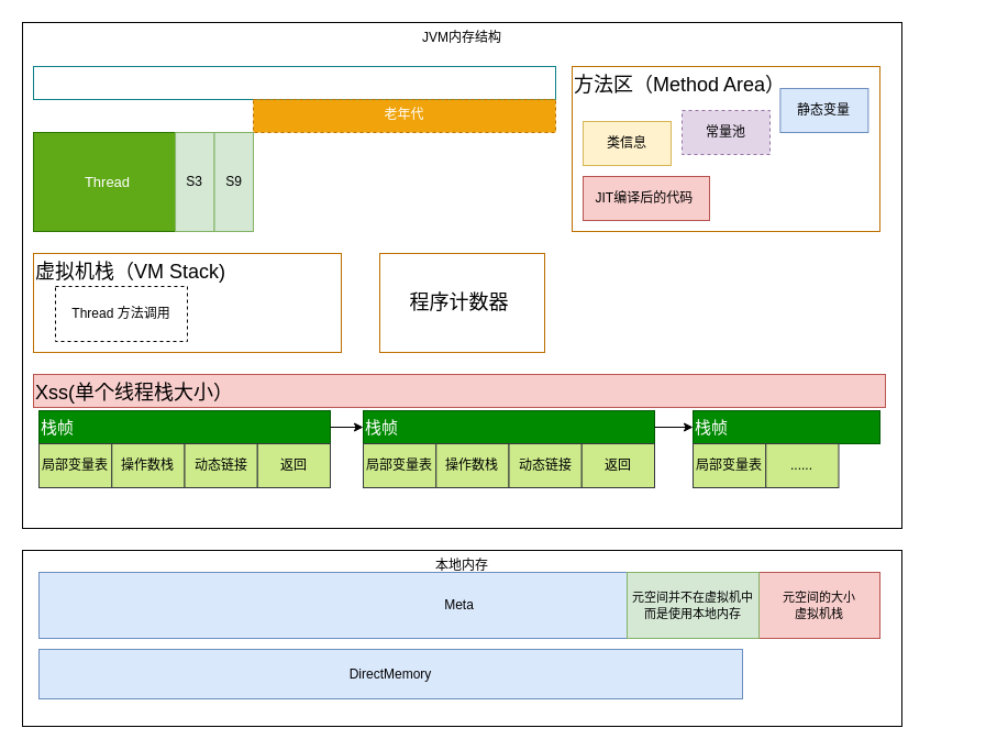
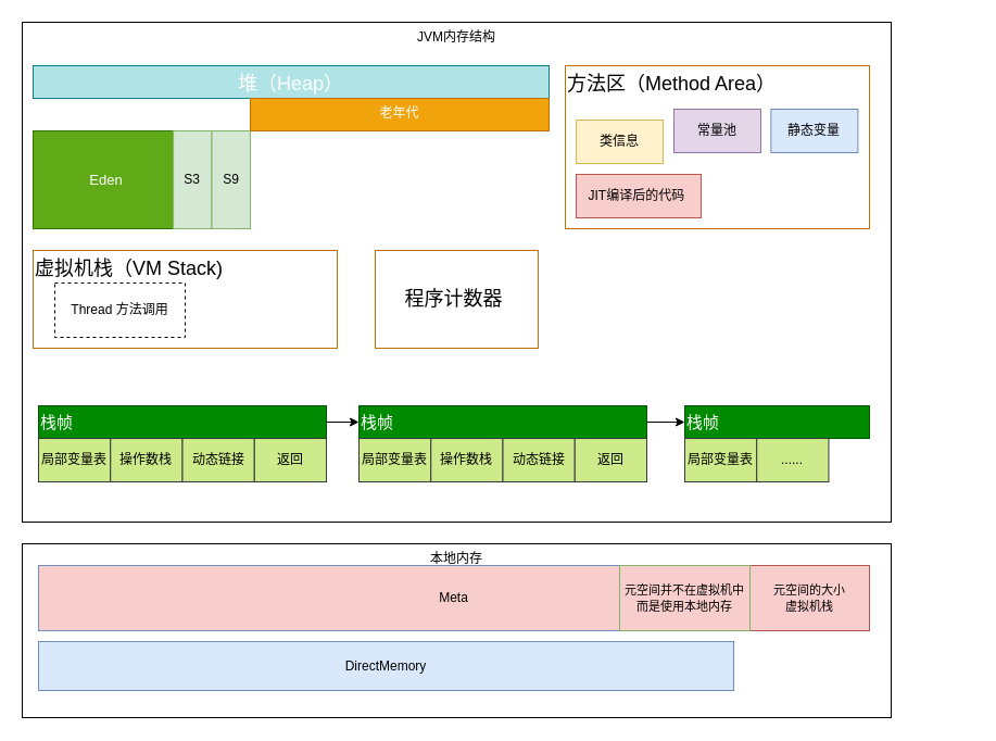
- <mxCell id="3" value="&lt;font style=&quot;font-size: 18px&quot; color=&quot;#ffffff&quot;&gt;堆（Heap）&lt;/font&gt;" style="rounded=0;whiteSpace=wrap;html=1;align=center;verticalAlign=top;fillColor=#ffffff;strokeColor=#0e8088;" vertex="1" parent="1"><mxGeometry x="30" y="60" width="475" height="30" as="geometry" /></mxCell>
+ <mxCell id="3" value="&lt;font style=&quot;font-size: 18px&quot; color=&quot;#ffffff&quot;&gt;堆（Heap）&lt;/font&gt;" style="rounded=0;whiteSpace=wrap;html=1;align=center;verticalAlign=top;fillColor=#b0e3e6;strokeColor=#0e8088;" vertex="1" parent="1"><mxGeometry x="30" y="60" width="475" height="30" as="geometry" /></mxCell>
- <mxCell id="15" value="静态变量" style="rounded=0;whiteSpace=wrap;html=1;fillColor=#dae8fc;align=center;strokeColor=#6c8ebf;" vertex="1" parent="1"><mxGeometry x="709.38" y="80" width="80" height="40" as="geometry" /></mxCell>
+ <mxCell id="15" value="静态变量" style="rounded=0;whiteSpace=wrap;html=1;fillColor=#dae8fc;align=center;strokeColor=#6c8ebf;" vertex="1" parent="1"><mxGeometry x="709.38" y="100" width="80" height="40" as="geometry" /></mxCell>
- <mxCell id="9" value="老年代" style="rounded=0;whiteSpace=wrap;html=1;align=center;verticalAlign=top;fillColor=#f0a30a;strokeColor=#BD7000;fontColor=#ffffff;dashed=1;" vertex="1" parent="1"><mxGeometry x="230" y="90" width="275" height="30" as="geometry" /></mxCell>
+ <mxCell id="9" value="老年代" style="rounded=0;whiteSpace=wrap;html=1;align=center;verticalAlign=top;fillColor=#f0a30a;strokeColor=#BD7000;fontColor=#ffffff;" vertex="1" parent="1"><mxGeometry x="230" y="90" width="275" height="30" as="geometry" /></mxCell>
- <mxCell id="7" value="常量池" style="rounded=0;whiteSpace=wrap;html=1;fillColor=#e1d5e7;align=center;strokeColor=#9673a6;dashed=1;" vertex="1" parent="1"><mxGeometry x="620" y="100" width="80" height="40" as="geometry" /></mxCell>
+ <mxCell id="7" value="常量池" style="rounded=0;whiteSpace=wrap;html=1;fillColor=#e1d5e7;align=center;strokeColor=#9673a6;" vertex="1" parent="1"><mxGeometry x="620" y="100" width="80" height="40" as="geometry" /></mxCell>
- <mxCell id="19" value="&lt;font style=&quot;font-size: 13px&quot;&gt;Thread&lt;/font&gt;" style="rounded=0;whiteSpace=wrap;html=1;align=center;verticalAlign=middle;fillColor=#60a917;strokeColor=#2D7600;fontColor=#ffffff;" vertex="1" parent="18"><mxGeometry x="-5" width="135" height="90" as="geometry" /></mxCell>
+ <mxCell id="19" value="&lt;font style=&quot;font-size: 13px&quot;&gt;Eden&lt;/font&gt;" style="rounded=0;whiteSpace=wrap;html=1;align=center;verticalAlign=middle;fillColor=#60a917;strokeColor=#2D7600;fontColor=#ffffff;" vertex="1" parent="18"><mxGeometry x="-5" width="135" height="90" as="geometry" /></mxCell>
- <mxCell id="22" value="&lt;span style=&quot;font-size: 18px&quot;&gt;&lt;font color=&quot;#000000&quot;&gt;Xss(单个线程栈大小）&lt;/font&gt;&lt;/span&gt;" style="rounded=0;whiteSpace=wrap;html=1;align=left;verticalAlign=top;fillColor=#f8cecc;strokeColor=#b85450;" vertex="1" parent="1"><mxGeometry x="30" y="340" width="775" height="30" as="geometry" /></mxCell>
- <mxCell id="12" value="Meta&lt;span style=&quot;font-size: 11px ; text-align: left ; white-space: nowrap ; background-color: rgb(255 , 255 , 255)&quot;&gt;&lt;br&gt;&lt;/span&gt;" style="rounded=0;whiteSpace=wrap;html=1;fillColor=#dae8fc;strokeColor=#6c8ebf;" vertex="1" parent="1"><mxGeometry x="35" y="520" width="765" height="60" as="geometry" /></mxCell>
+ <mxCell id="12" value="Meta&lt;span style=&quot;font-size: 11px ; text-align: left ; white-space: nowrap ; background-color: rgb(255 , 255 , 255)&quot;&gt;&lt;br&gt;&lt;/span&gt;" style="rounded=0;whiteSpace=wrap;html=1;fillColor=#f8cecc;strokeColor=#6c8ebf;" vertex="1" parent="1"><mxGeometry x="35" y="520" width="765" height="60" as="geometry" /></mxCell>
- <mxCell id="14" value="&lt;span style=&quot;font-size: 11px ; white-space: nowrap&quot;&gt;元空间并不在虚拟机中&lt;br&gt;而是使用本地内存&lt;/span&gt;&lt;span style=&quot;font-size: 11px ; text-align: left ; white-space: nowrap ; background-color: rgb(255 , 255 , 255)&quot;&gt;&lt;br&gt;&lt;/span&gt;" style="rounded=0;whiteSpace=wrap;html=1;fillColor=#d5e8d4;strokeColor=#82b366;" vertex="1" parent="1"><mxGeometry x="570" y="520" width="120" height="60" as="geometry" /></mxCell>
+ <mxCell id="14" value="&lt;span style=&quot;font-size: 11px ; white-space: nowrap&quot;&gt;元空间并不在虚拟机中&lt;br&gt;而是使用本地内存&lt;/span&gt;&lt;span style=&quot;font-size: 11px ; text-align: left ; white-space: nowrap ; background-color: rgb(255 , 255 , 255)&quot;&gt;&lt;br&gt;&lt;/span&gt;" style="rounded=0;whiteSpace=wrap;html=1;fillColor=#f8cecc;strokeColor=#82b366;" vertex="1" parent="1"><mxGeometry x="570" y="520" width="120" height="60" as="geometry" /></mxCell>
